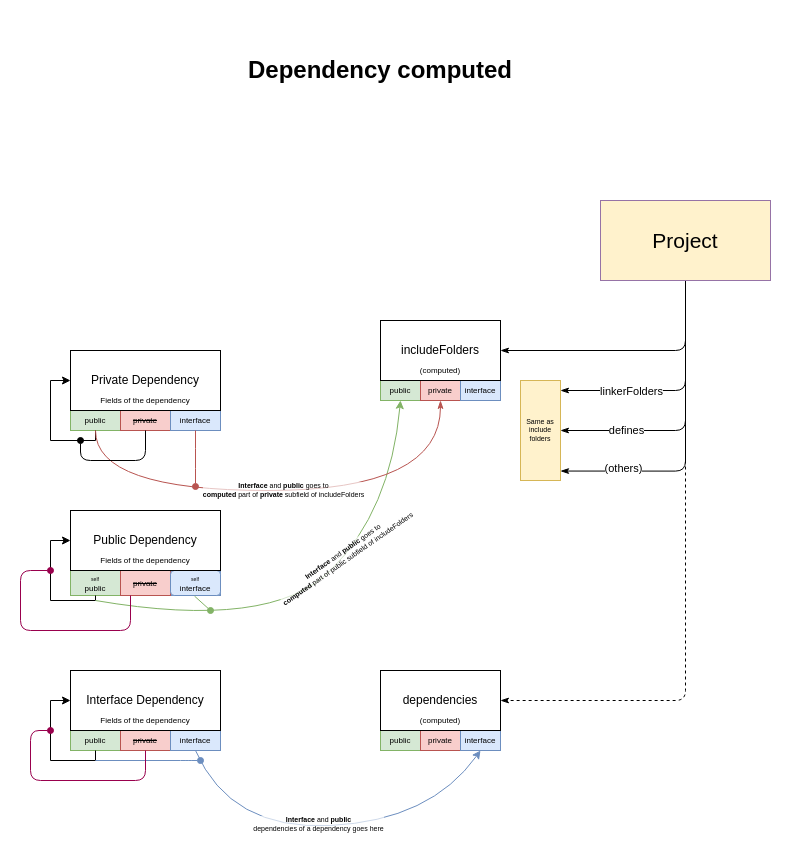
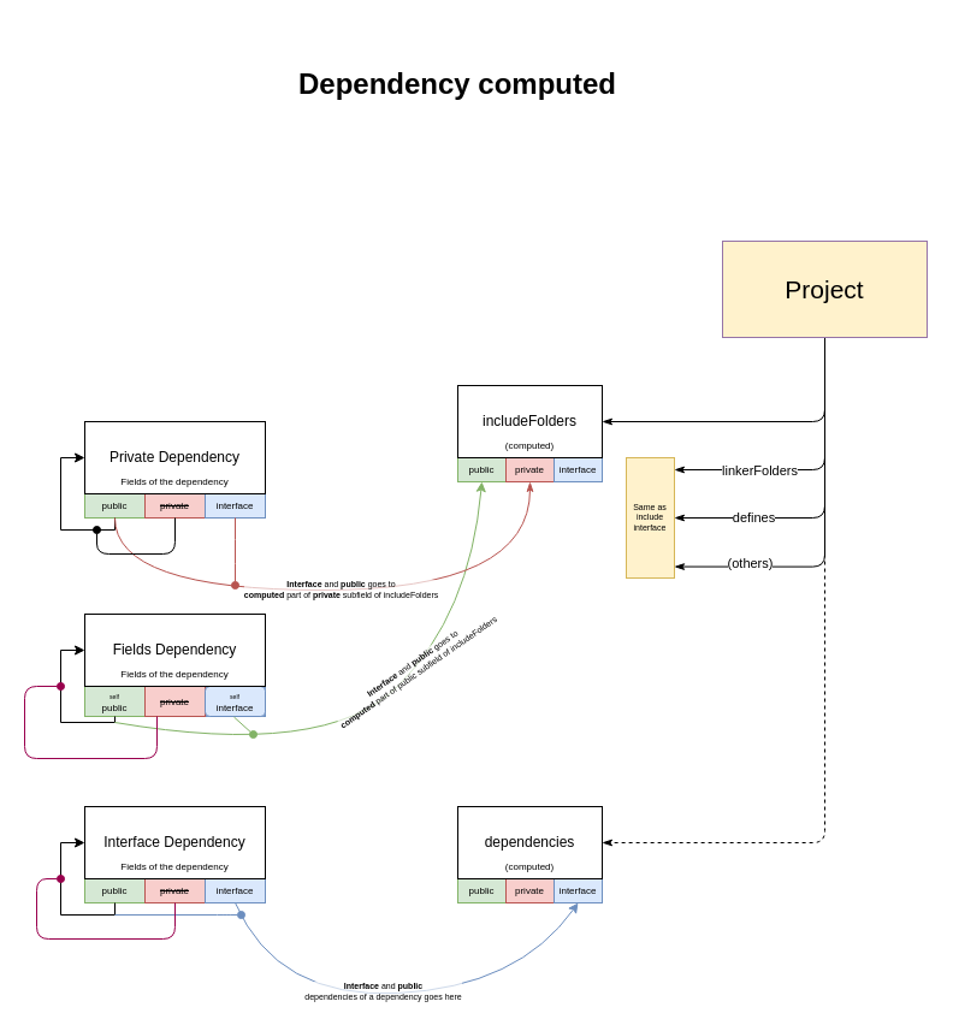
- <mxCell id="60" value="Same as include folders" style="rounded=0;whiteSpace=wrap;html=1;labelBackgroundColor=none;fontSize=7;fillColor=#fff2cc;strokeColor=#d6b656;" vertex="1" parent="1"><mxGeometry x="520" y="380" width="40" height="100" as="geometry" /></mxCell>
+ <mxCell id="60" value="Same as include interface" style="rounded=0;whiteSpace=wrap;html=1;labelBackgroundColor=none;fontSize=7;fillColor=#fff2cc;strokeColor=#d6b656;" vertex="1" parent="1"><mxGeometry x="520" y="380" width="40" height="100" as="geometry" /></mxCell>
- <mxCell id="43" value="Public Dependency" style="rounded=0;whiteSpace=wrap;html=1;" vertex="1" parent="42"><mxGeometry width="150" height="60" as="geometry" /></mxCell>
+ <mxCell id="43" value="Fields Dependency" style="rounded=0;whiteSpace=wrap;html=1;" vertex="1" parent="42"><mxGeometry width="150" height="60" as="geometry" /></mxCell>
